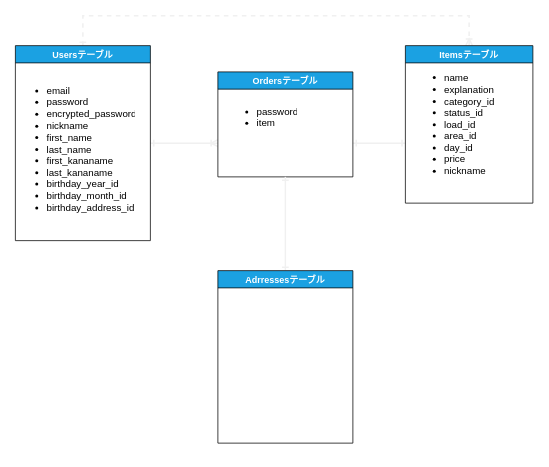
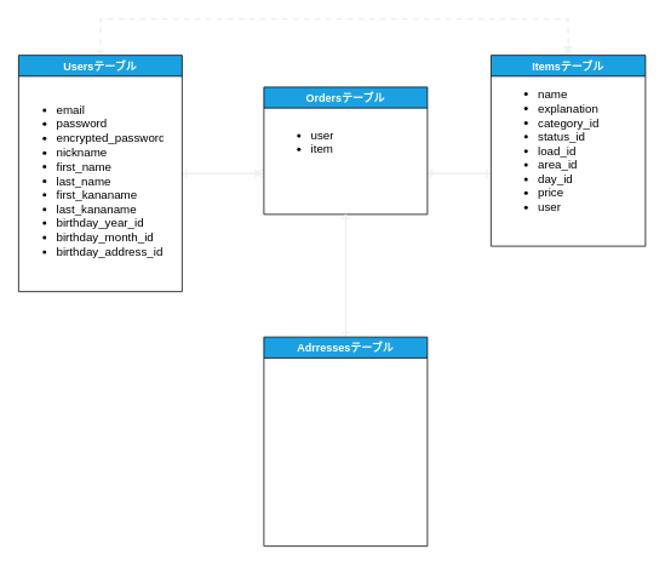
- <mxCell id="11" value="&lt;ul style=&quot;font-size: 13px;&quot;&gt;&lt;li style=&quot;font-size: 13px;&quot;&gt;password&lt;/li&gt;&lt;li style=&quot;font-size: 13px;&quot;&gt;item&lt;/li&gt;&lt;/ul&gt;" style="text;strokeColor=none;fillColor=none;html=1;whiteSpace=wrap;verticalAlign=middle;overflow=hidden;fontSize=13;" vertex="1" parent="10"><mxGeometry x="10" y="30" width="96" height="60" as="geometry" /></mxCell>
+ <mxCell id="11" value="&lt;ul style=&quot;font-size: 13px;&quot;&gt;&lt;li style=&quot;font-size: 13px;&quot;&gt;user&lt;/li&gt;&lt;li style=&quot;font-size: 13px;&quot;&gt;item&lt;/li&gt;&lt;/ul&gt;" style="text;strokeColor=none;fillColor=none;html=1;whiteSpace=wrap;verticalAlign=middle;overflow=hidden;fontSize=13;" vertex="1" parent="10"><mxGeometry x="10" y="30" width="96" height="60" as="geometry" /></mxCell>
- <mxCell id="9" value="&lt;ul style=&quot;font-size: 13px;&quot;&gt;&lt;li style=&quot;font-size: 13px;&quot;&gt;name&lt;/li&gt;&lt;li style=&quot;font-size: 13px;&quot;&gt;explanation&lt;/li&gt;&lt;li style=&quot;font-size: 13px;&quot;&gt;category_id&lt;/li&gt;&lt;li style=&quot;font-size: 13px;&quot;&gt;status_id&lt;/li&gt;&lt;li style=&quot;font-size: 13px;&quot;&gt;load_id&lt;/li&gt;&lt;li style=&quot;font-size: 13px;&quot;&gt;area_id&lt;/li&gt;&lt;li style=&quot;font-size: 13px;&quot;&gt;day_id&lt;/li&gt;&lt;li style=&quot;font-size: 13px;&quot;&gt;price&lt;/li&gt;&lt;li style=&quot;font-size: 13px;&quot;&gt;nickname&lt;/li&gt;&lt;/ul&gt;" style="text;strokeColor=none;fillColor=none;html=1;whiteSpace=wrap;verticalAlign=middle;overflow=hidden;fontSize=13;" vertex="1" parent="8"><mxGeometry x="10" y="15" width="160" height="180" as="geometry" /></mxCell>
+ <mxCell id="9" value="&lt;ul style=&quot;font-size: 13px;&quot;&gt;&lt;li style=&quot;font-size: 13px;&quot;&gt;name&lt;/li&gt;&lt;li style=&quot;font-size: 13px;&quot;&gt;explanation&lt;/li&gt;&lt;li style=&quot;font-size: 13px;&quot;&gt;category_id&lt;/li&gt;&lt;li style=&quot;font-size: 13px;&quot;&gt;status_id&lt;/li&gt;&lt;li style=&quot;font-size: 13px;&quot;&gt;load_id&lt;/li&gt;&lt;li style=&quot;font-size: 13px;&quot;&gt;area_id&lt;/li&gt;&lt;li style=&quot;font-size: 13px;&quot;&gt;day_id&lt;/li&gt;&lt;li style=&quot;font-size: 13px;&quot;&gt;price&lt;/li&gt;&lt;li style=&quot;font-size: 13px;&quot;&gt;user&lt;/li&gt;&lt;/ul&gt;" style="text;strokeColor=none;fillColor=none;html=1;whiteSpace=wrap;verticalAlign=middle;overflow=hidden;fontSize=13;" vertex="1" parent="8"><mxGeometry x="10" y="15" width="160" height="180" as="geometry" /></mxCell>
- <mxCell id="13" value="Adrressesテーブル" style="swimlane;fillColor=#1ba1e2;fontColor=#ffffff;" vertex="1" parent="1"><mxGeometry x="290" y="360" width="180" height="230" as="geometry" /></mxCell>
+ <mxCell id="13" value="Adrressesテーブル" style="swimlane;fillColor=#1ba1e2;fontColor=#ffffff;" vertex="1" parent="1"><mxGeometry x="290" y="370" width="180" height="230" as="geometry" /></mxCell>
